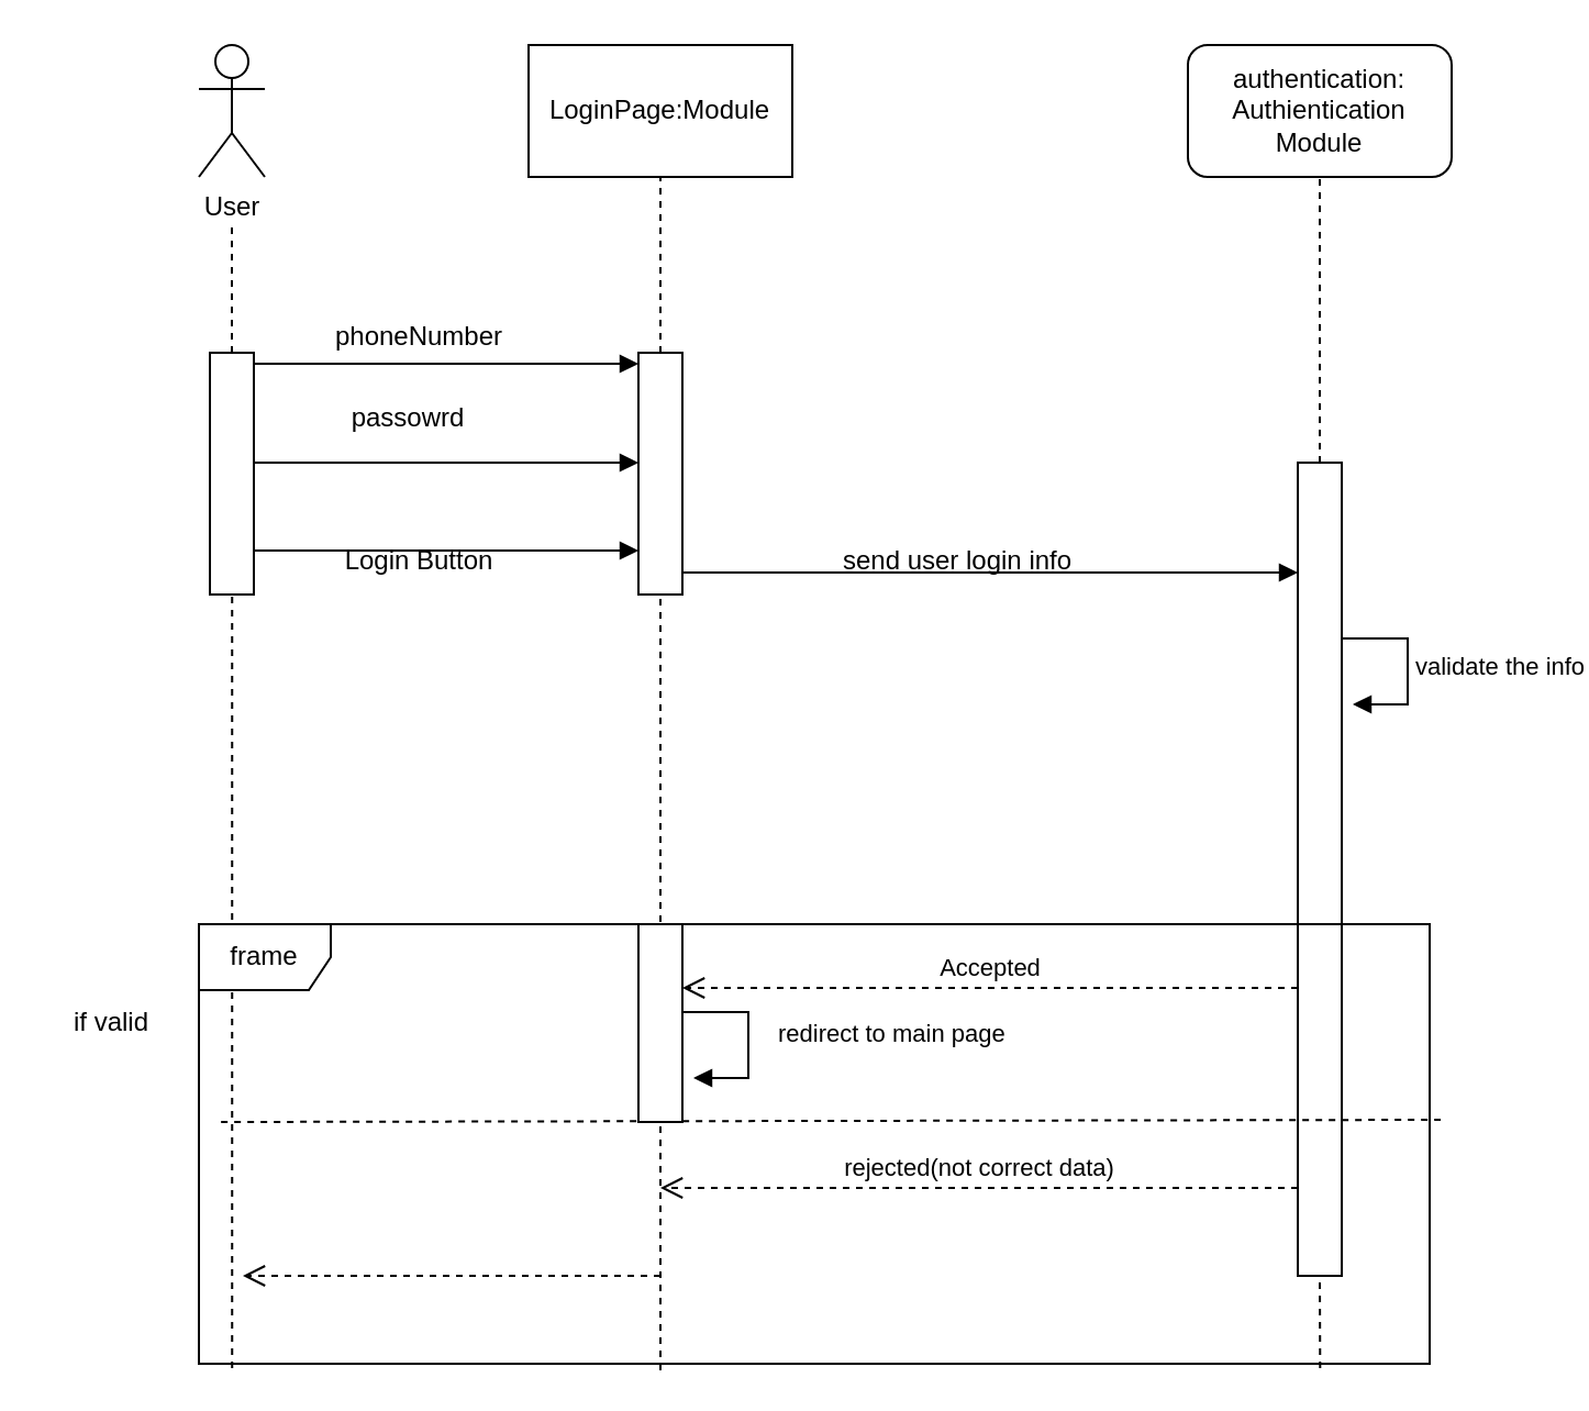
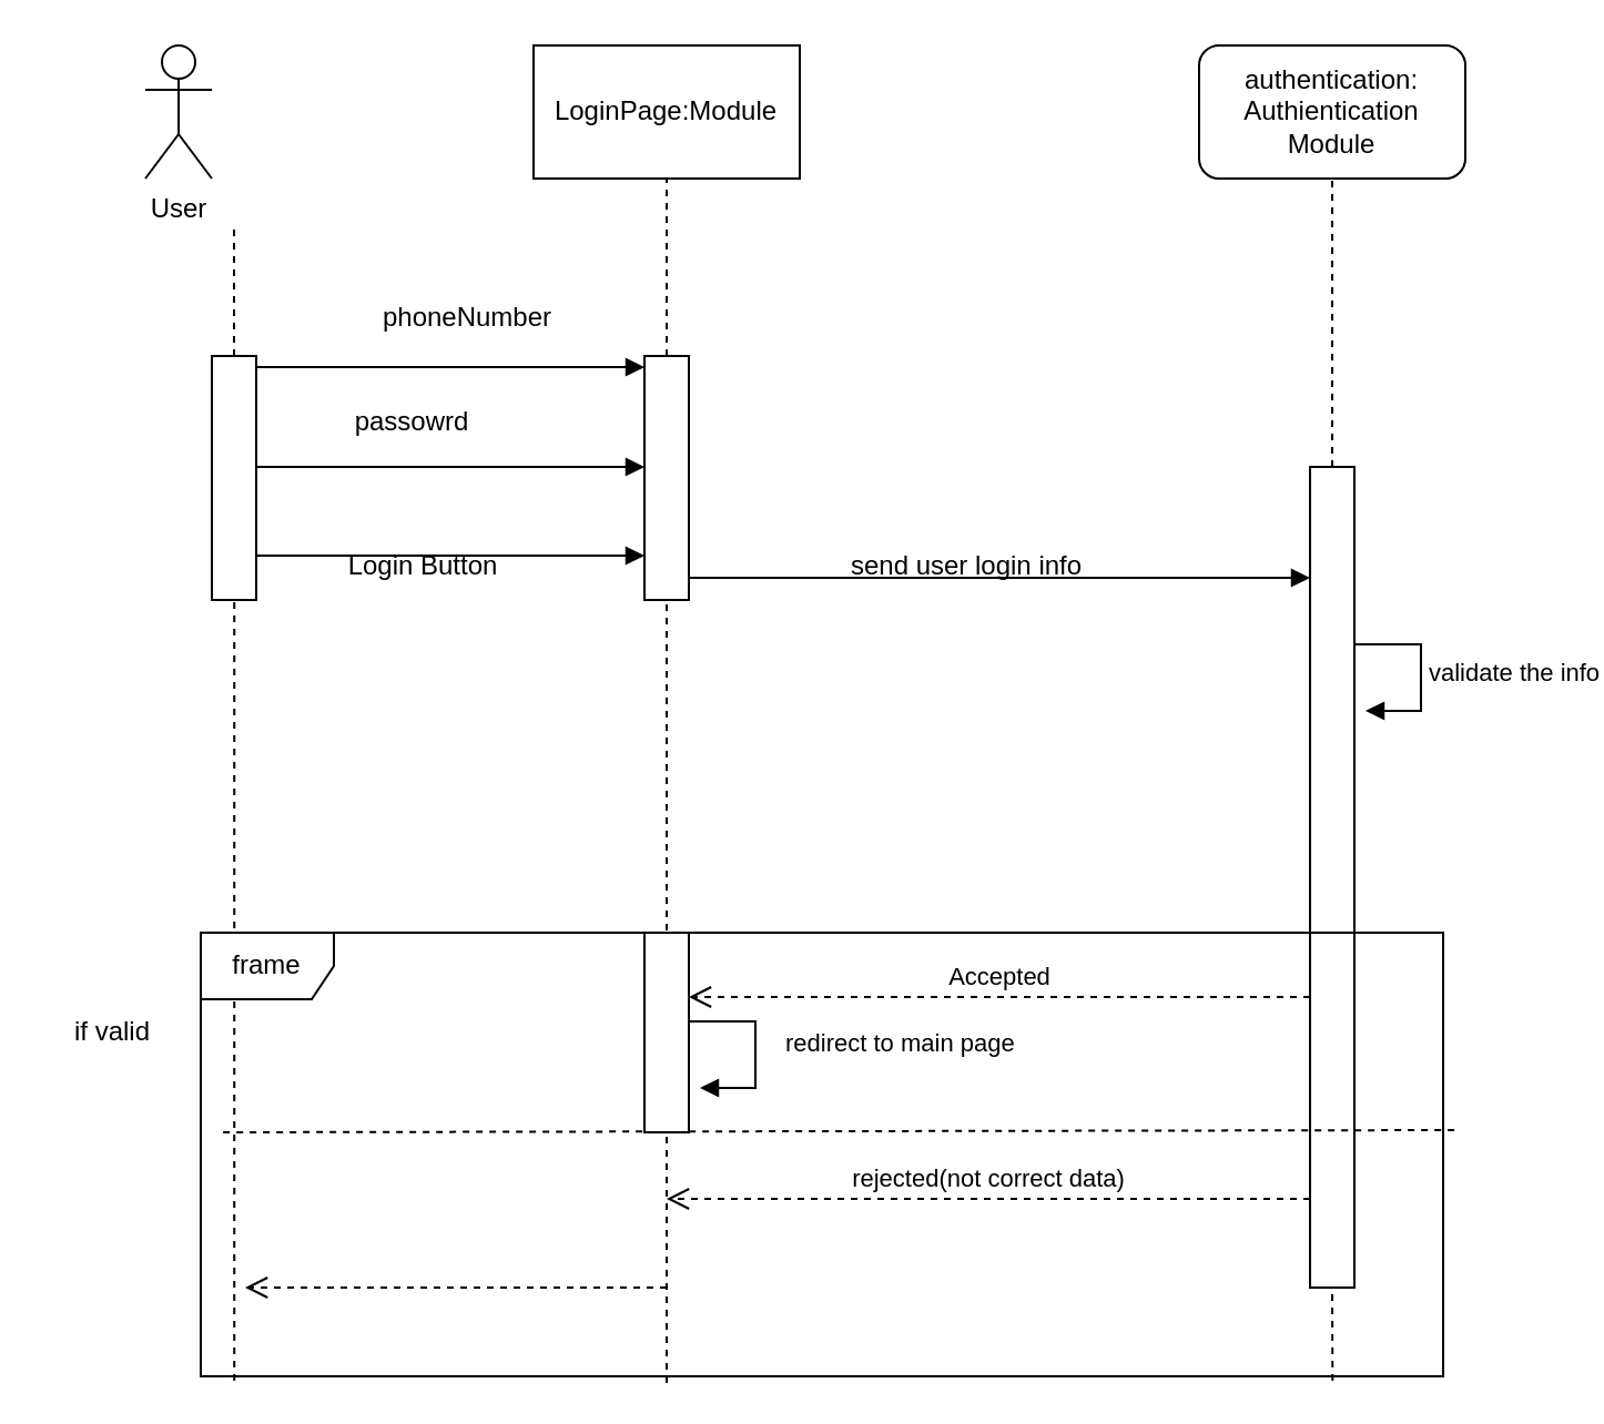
- <mxCell id="2" value="User" style="shape=umlActor;verticalLabelPosition=bottom;verticalAlign=top;html=1;outlineConnect=0;" vertex="1" parent="1"><mxGeometry x="90" y="20" width="30" height="60" as="geometry" /></mxCell>
+ <mxCell id="2" value="User" style="shape=umlActor;verticalLabelPosition=bottom;verticalAlign=top;html=1;outlineConnect=0;" vertex="1" parent="1"><mxGeometry x="65" y="20" width="30" height="60" as="geometry" /></mxCell>
- <mxCell id="13" value="phoneNumber" style="text;html=1;align=center;verticalAlign=middle;resizable=0;points=[];autosize=1;strokeColor=none;fillColor=none;" vertex="1" parent="1"><mxGeometry x="140" y="138" width="100" height="30" as="geometry" /></mxCell>
+ <mxCell id="13" value="phoneNumber" style="text;html=1;align=center;verticalAlign=middle;resizable=0;points=[];autosize=1;strokeColor=none;fillColor=none;" vertex="1" parent="1"><mxGeometry x="160" y="128" width="100" height="30" as="geometry" /></mxCell>
